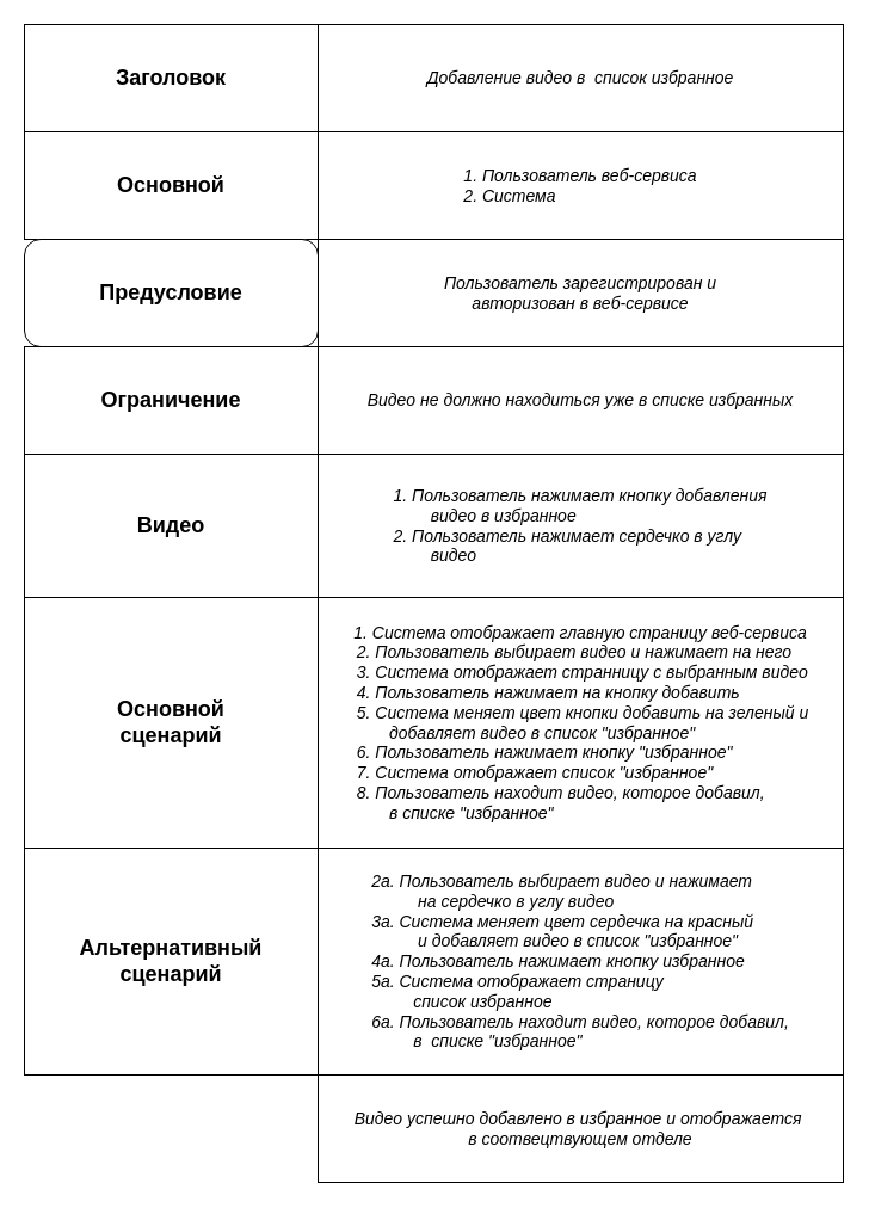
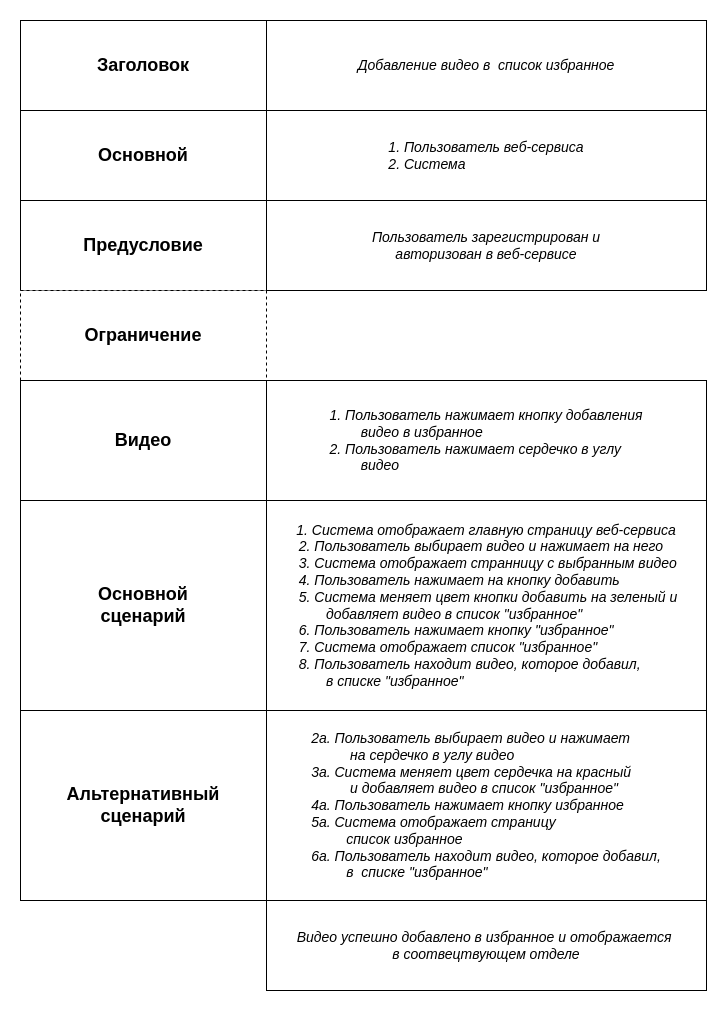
- <mxCell id="5" value="&lt;b style=&quot;&quot;&gt;&lt;font style=&quot;font-size: 18px;&quot;&gt;Предусловие&lt;/font&gt;&lt;/b&gt;" style="whiteSpace=wrap;html=1;rounded=1;" vertex="1" parent="1"><mxGeometry x="20" y="200" width="246" height="90" as="geometry" /></mxCell>
+ <mxCell id="5" value="&lt;b style=&quot;&quot;&gt;&lt;font style=&quot;font-size: 18px;&quot;&gt;Предусловие&lt;/font&gt;&lt;/b&gt;" style="rounded=0;whiteSpace=wrap;html=1;" vertex="1" parent="1"><mxGeometry x="20" y="200" width="246" height="90" as="geometry" /></mxCell>
- <mxCell id="6" value="&lt;b style=&quot;&quot;&gt;&lt;font style=&quot;font-size: 18px;&quot;&gt;Ограничение&lt;/font&gt;&lt;/b&gt;" style="rounded=0;whiteSpace=wrap;html=1;" vertex="1" parent="1"><mxGeometry x="20" y="290" width="246" height="90" as="geometry" /></mxCell>
+ <mxCell id="6" value="&lt;b style=&quot;&quot;&gt;&lt;font style=&quot;font-size: 18px;&quot;&gt;Ограничение&lt;/font&gt;&lt;/b&gt;" style="rounded=0;whiteSpace=wrap;html=1;dashed=1;" vertex="1" parent="1"><mxGeometry x="20" y="290" width="246" height="90" as="geometry" /></mxCell>
- <mxCell id="12" value="&lt;font style=&quot;font-size: 14px;&quot;&gt;&lt;i&gt;Видео не должно находиться уже в списке избранных&lt;/i&gt;&lt;/font&gt;" style="rounded=0;whiteSpace=wrap;html=1;" vertex="1" parent="1"><mxGeometry x="266" y="290" width="440" height="90" as="geometry" /></mxCell>
